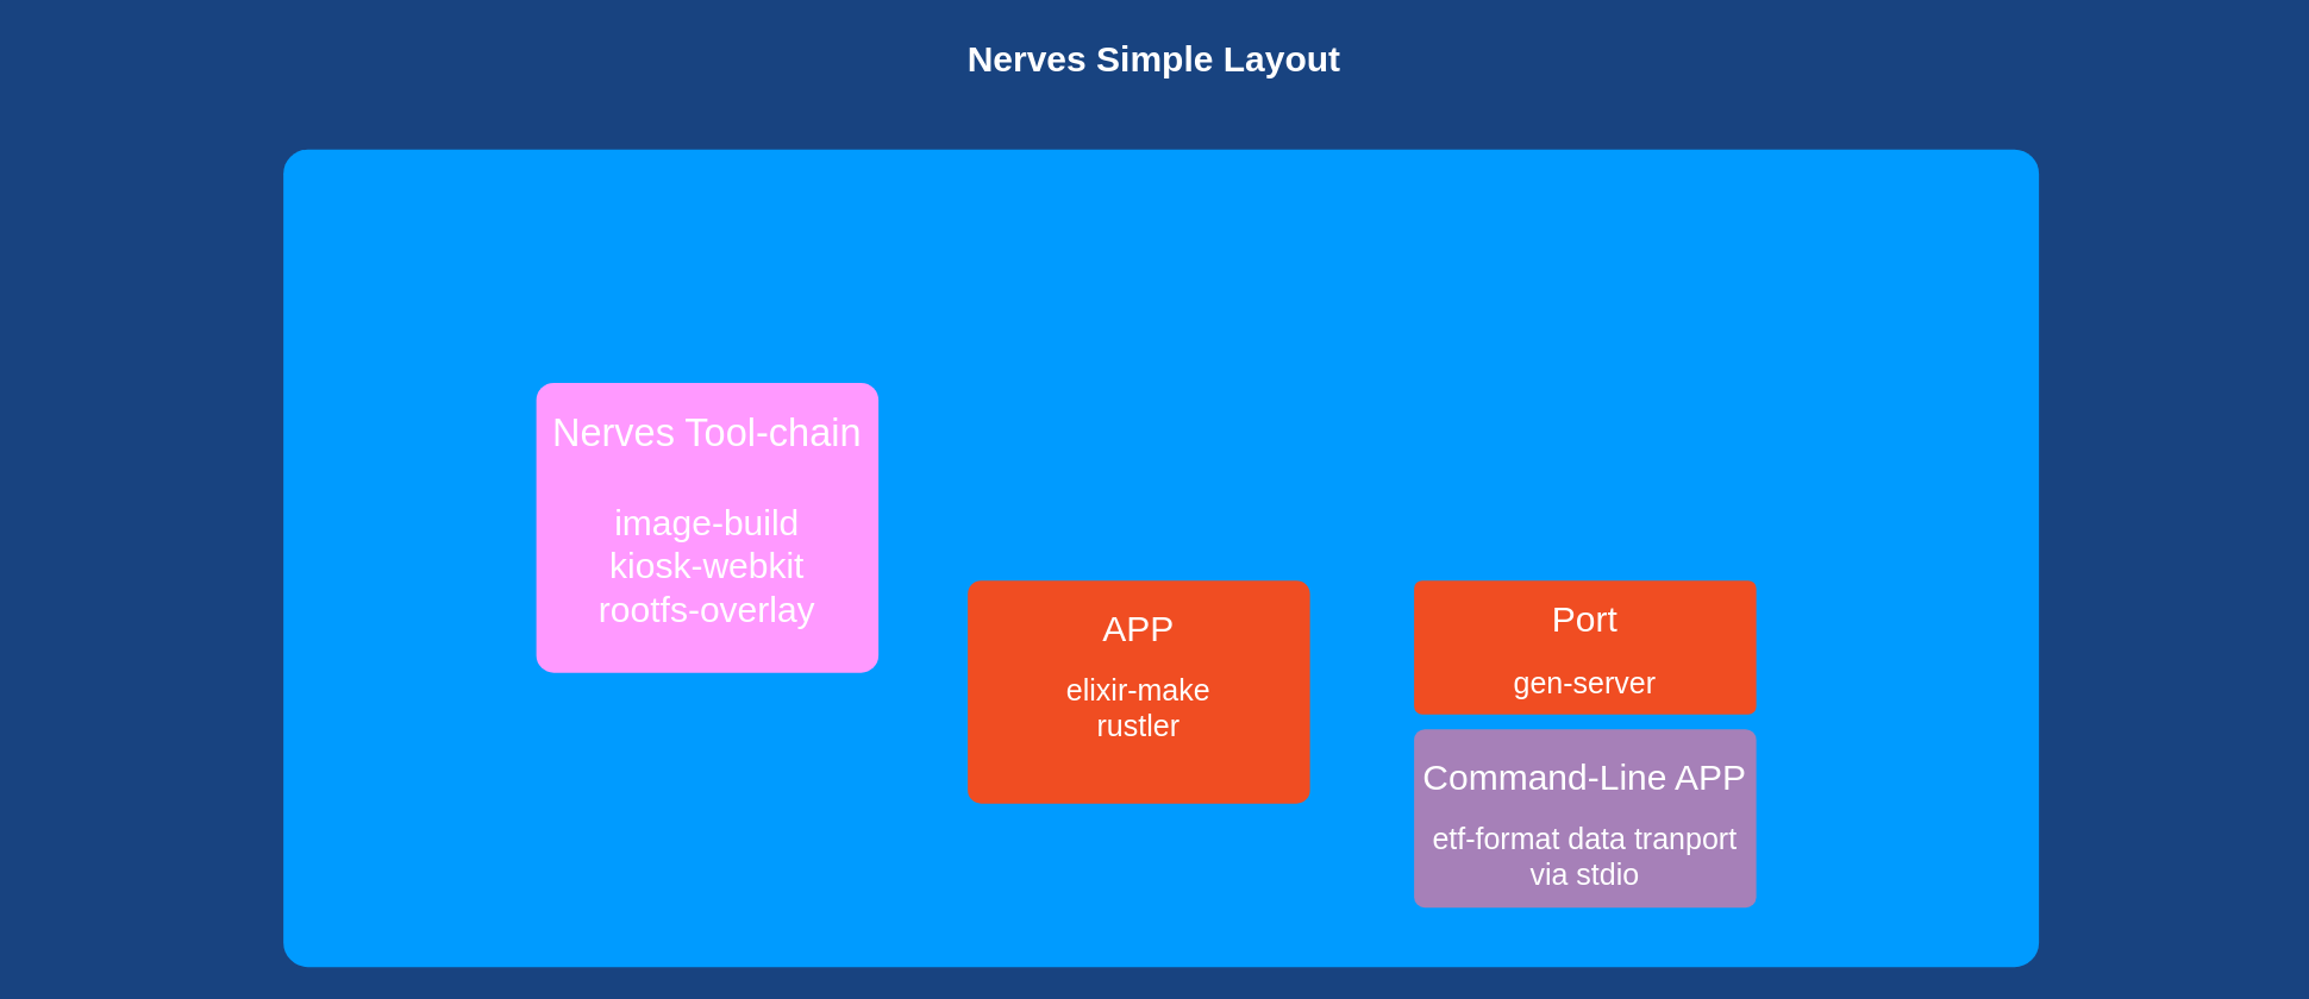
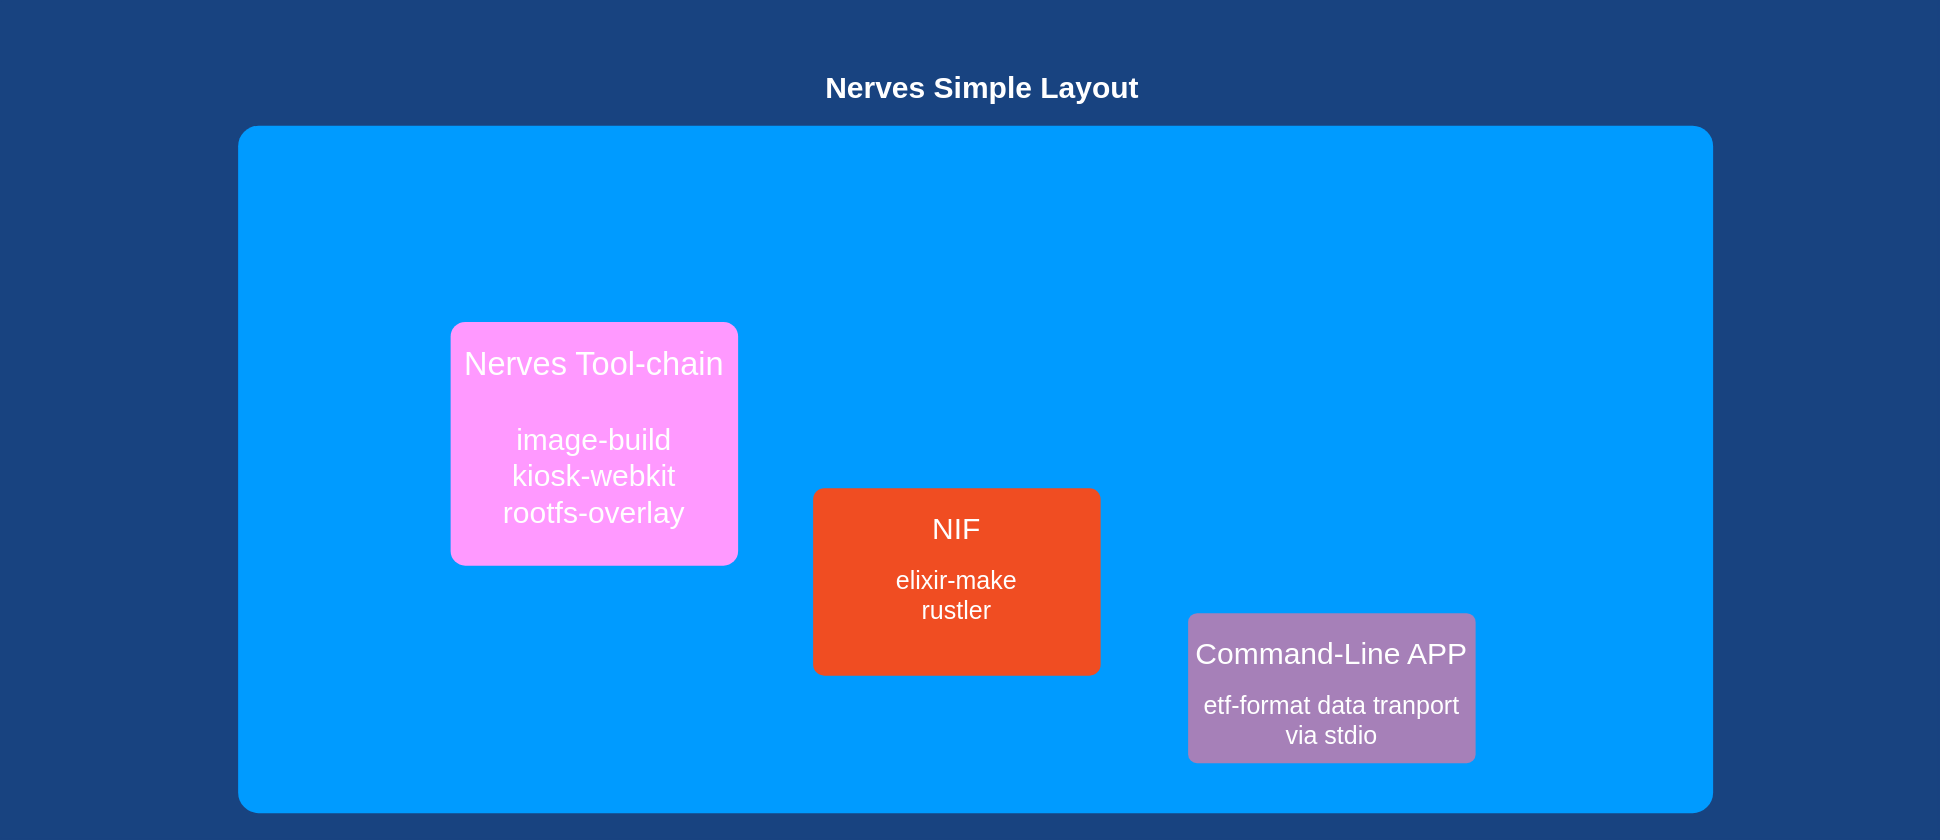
- <mxCell id="3" value="Nerves Simple Layout" style="text;strokeColor=none;fillColor=none;html=1;fontSize=24;fontStyle=1;verticalAlign=middle;align=center;rounded=0;shadow=0;fontColor=#FFFFFF;" parent="1" vertex="1"><mxGeometry x="20" y="20" width="1510" height="40" as="geometry" /></mxCell>
+ <mxCell id="3" value="Nerves Simple Layout" style="text;strokeColor=none;fillColor=none;html=1;fontSize=24;fontStyle=1;verticalAlign=middle;align=center;rounded=0;shadow=0;fontColor=#FFFFFF;" parent="1" vertex="1"><mxGeometry x="30" y="50" width="1510" height="40" as="geometry" /></mxCell>
- <mxCell id="4" value="&lt;p style=&quot;line-height: 150%&quot;&gt;&lt;/p&gt;&lt;div&gt;&lt;font style=&quot;font-size: 24px&quot;&gt;APP&lt;/font&gt;&lt;/div&gt;&lt;div&gt;&lt;br&gt;&lt;/div&gt;&lt;div style=&quot;font-size: 20px&quot;&gt;&lt;font style=&quot;font-size: 20px&quot;&gt;elixir-make&lt;/font&gt;&lt;/div&gt;&lt;div style=&quot;font-size: 20px&quot;&gt;&lt;font style=&quot;font-size: 20px&quot;&gt;rustler&lt;/font&gt;&lt;br&gt;&lt;/div&gt;&lt;p&gt;&lt;/p&gt;" style="rounded=1;whiteSpace=wrap;html=1;shadow=0;strokeWidth=2;fillColor=#F04D22;fontSize=12;fontColor=#FFFFFF;align=center;strokeColor=none;arcSize=6;verticalAlign=top;" vertex="1" parent="1"><mxGeometry x="650" y="390" width="230" height="150" as="geometry" /></mxCell>
+ <mxCell id="4" value="&lt;p style=&quot;line-height: 150%&quot;&gt;&lt;/p&gt;&lt;div&gt;&lt;font style=&quot;font-size: 24px&quot;&gt;NIF&lt;/font&gt;&lt;/div&gt;&lt;div&gt;&lt;br&gt;&lt;/div&gt;&lt;div style=&quot;font-size: 20px&quot;&gt;&lt;font style=&quot;font-size: 20px&quot;&gt;elixir-make&lt;/font&gt;&lt;/div&gt;&lt;div style=&quot;font-size: 20px&quot;&gt;&lt;font style=&quot;font-size: 20px&quot;&gt;rustler&lt;/font&gt;&lt;br&gt;&lt;/div&gt;&lt;p&gt;&lt;/p&gt;" style="rounded=1;whiteSpace=wrap;html=1;shadow=0;strokeWidth=2;fillColor=#F04D22;fontSize=12;fontColor=#FFFFFF;align=center;strokeColor=none;arcSize=6;verticalAlign=top;" vertex="1" parent="1"><mxGeometry x="650" y="390" width="230" height="150" as="geometry" /></mxCell>
- <mxCell id="5" value="&lt;div&gt;&lt;font style=&quot;font-size: 24px ; line-height: 170%&quot;&gt;Port&lt;/font&gt;&lt;/div&gt;&lt;div&gt;&lt;font style=&quot;font-size: 24px ; line-height: 170%&quot;&gt;&lt;font style=&quot;font-size: 20px ; line-height: 100%&quot;&gt;gen-server&lt;/font&gt;&lt;br&gt;&lt;/font&gt;&lt;/div&gt;" style="rounded=1;whiteSpace=wrap;html=1;shadow=0;strokeWidth=2;fillColor=#F04D22;fontSize=12;fontColor=#FFFFFF;align=center;strokeColor=none;arcSize=6;verticalAlign=top;" vertex="1" parent="1"><mxGeometry x="950" y="390" width="230" height="90" as="geometry" /></mxCell>
